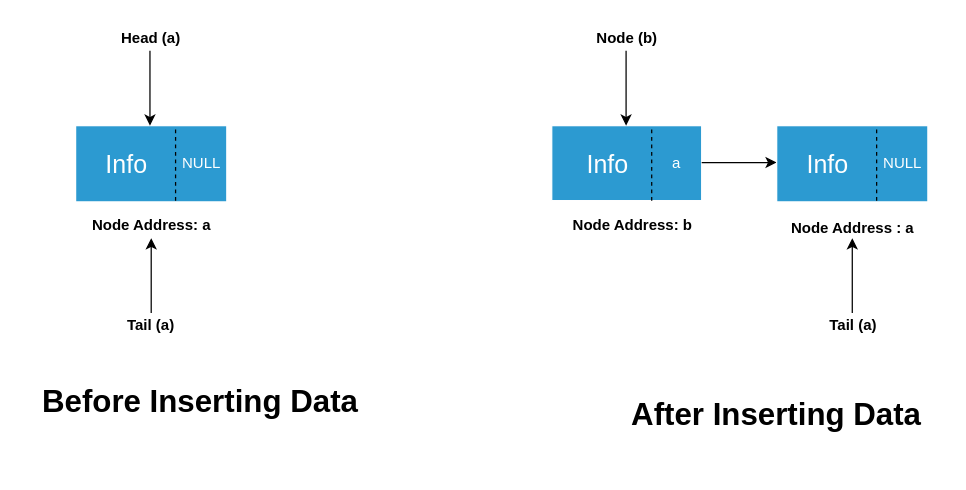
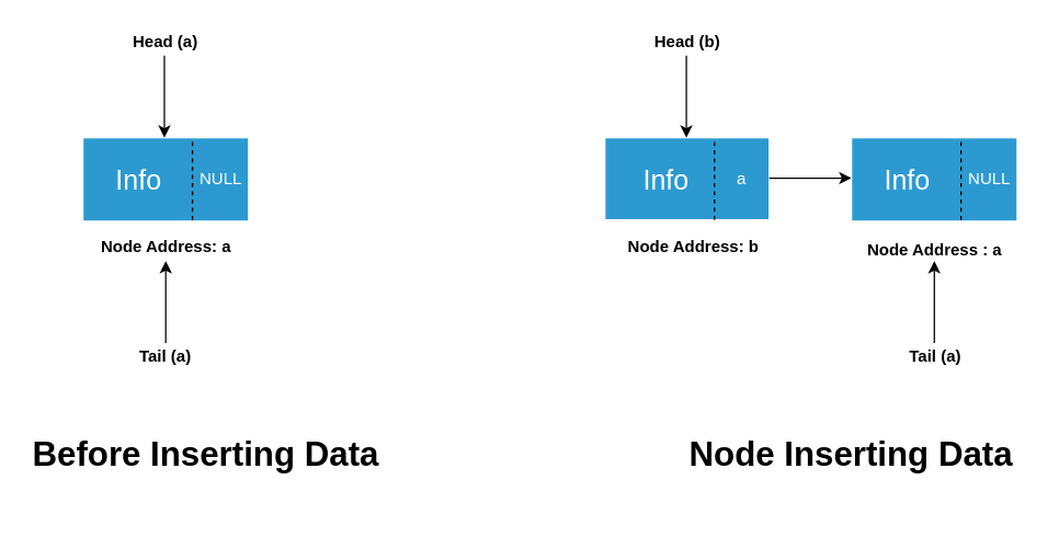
- <mxCell id="13" value="Node (b)" style="text;html=1;strokeColor=none;fillColor=none;align=center;verticalAlign=middle;whiteSpace=wrap;rounded=0;fontStyle=1" vertex="1" parent="1"><mxGeometry x="471.5" width="59" height="20" as="geometry" y="20" /></mxCell>
+ <mxCell id="13" value="Head (b)" style="text;html=1;strokeColor=none;fillColor=none;align=center;verticalAlign=middle;whiteSpace=wrap;rounded=0;fontStyle=1" vertex="1" parent="1"><mxGeometry x="471.5" width="59" height="20" as="geometry" y="20" /></mxCell>
- <mxCell id="23" value="Before Inserting Data" style="text;html=1;strokeColor=none;fillColor=none;align=center;verticalAlign=middle;whiteSpace=wrap;rounded=0;fontStyle=1;fontSize=25;" vertex="1" parent="1"><mxGeometry x="30" y="280" width="260" height="80" as="geometry" /></mxCell>
+ <mxCell id="23" value="Before Inserting Data" style="text;html=1;strokeColor=none;fillColor=none;align=center;verticalAlign=middle;whiteSpace=wrap;rounded=0;fontStyle=1;fontSize=25;" vertex="1" parent="1"><mxGeometry y="290" width="260" height="80" as="geometry" x="20" /></mxCell>
- <mxCell id="24" value="After Inserting Data" style="text;html=1;strokeColor=none;fillColor=none;align=center;verticalAlign=middle;whiteSpace=wrap;rounded=0;fontStyle=1;fontSize=25;" vertex="1" parent="1"><mxGeometry x="491" y="290" width="260" height="80" as="geometry" /></mxCell>
+ <mxCell id="24" value="Node Inserting Data" style="text;html=1;strokeColor=none;fillColor=none;align=center;verticalAlign=middle;whiteSpace=wrap;rounded=0;fontStyle=1;fontSize=25;" vertex="1" parent="1"><mxGeometry x="491" y="290" width="260" height="80" as="geometry" /></mxCell>
